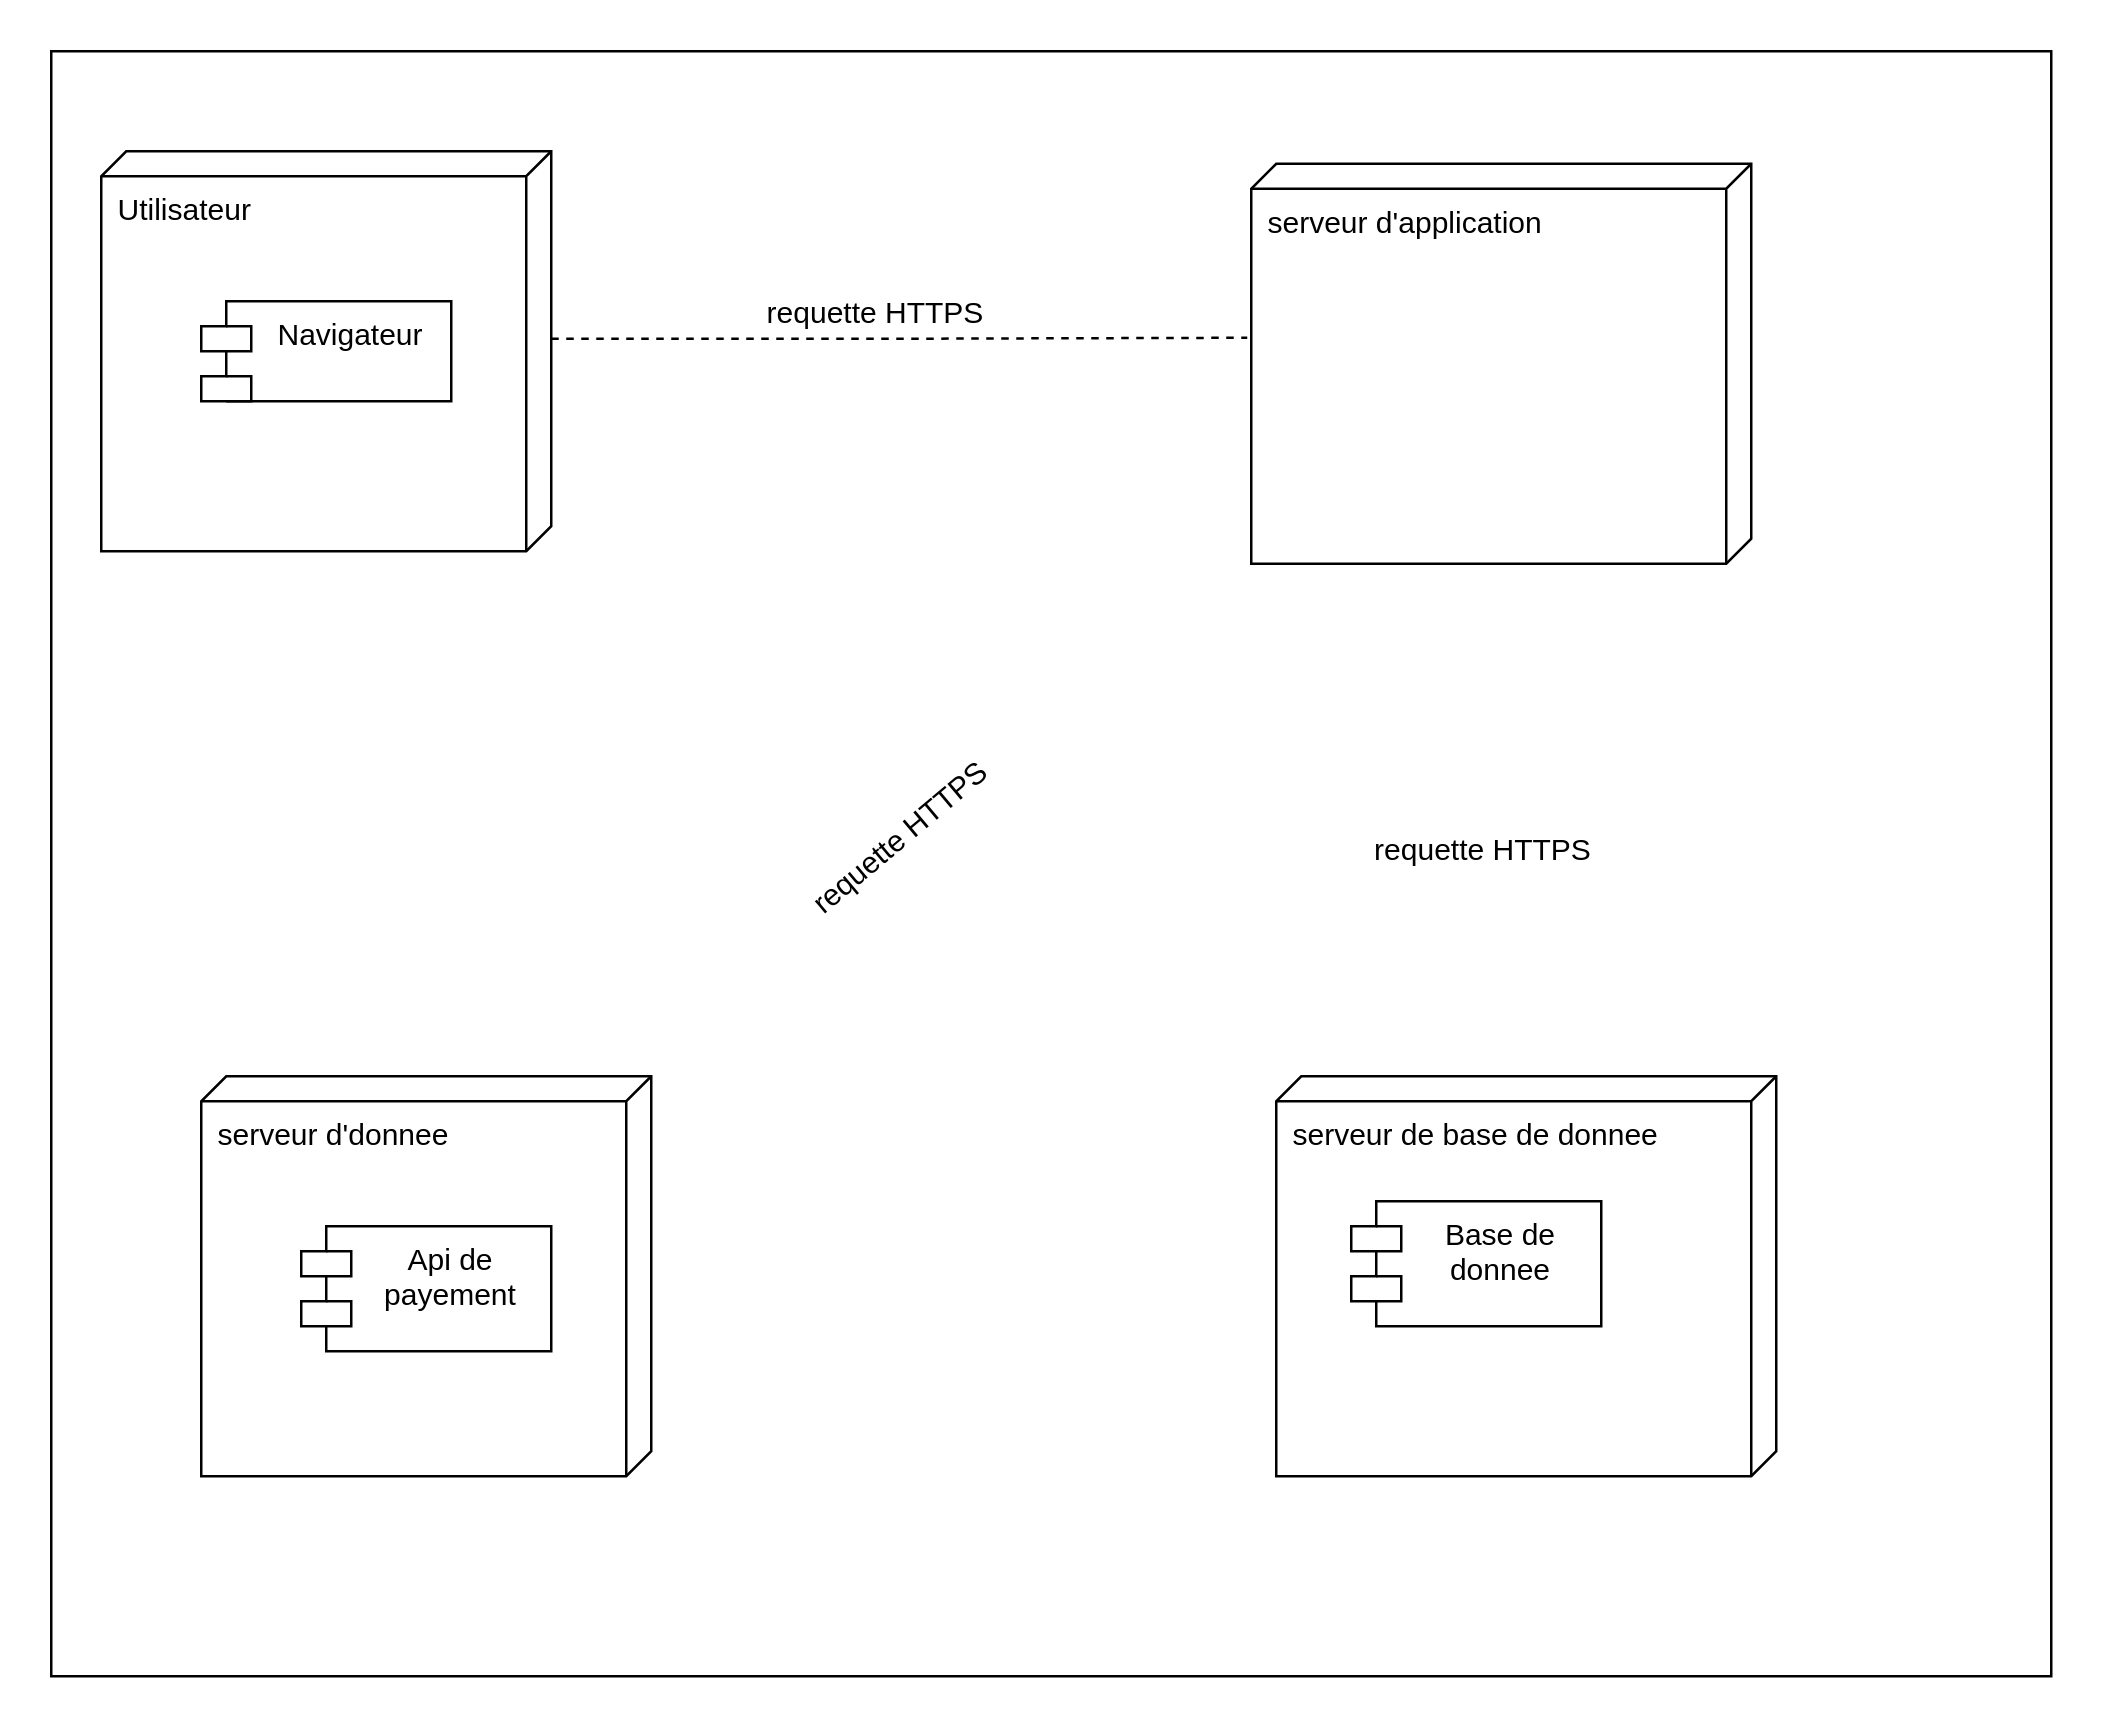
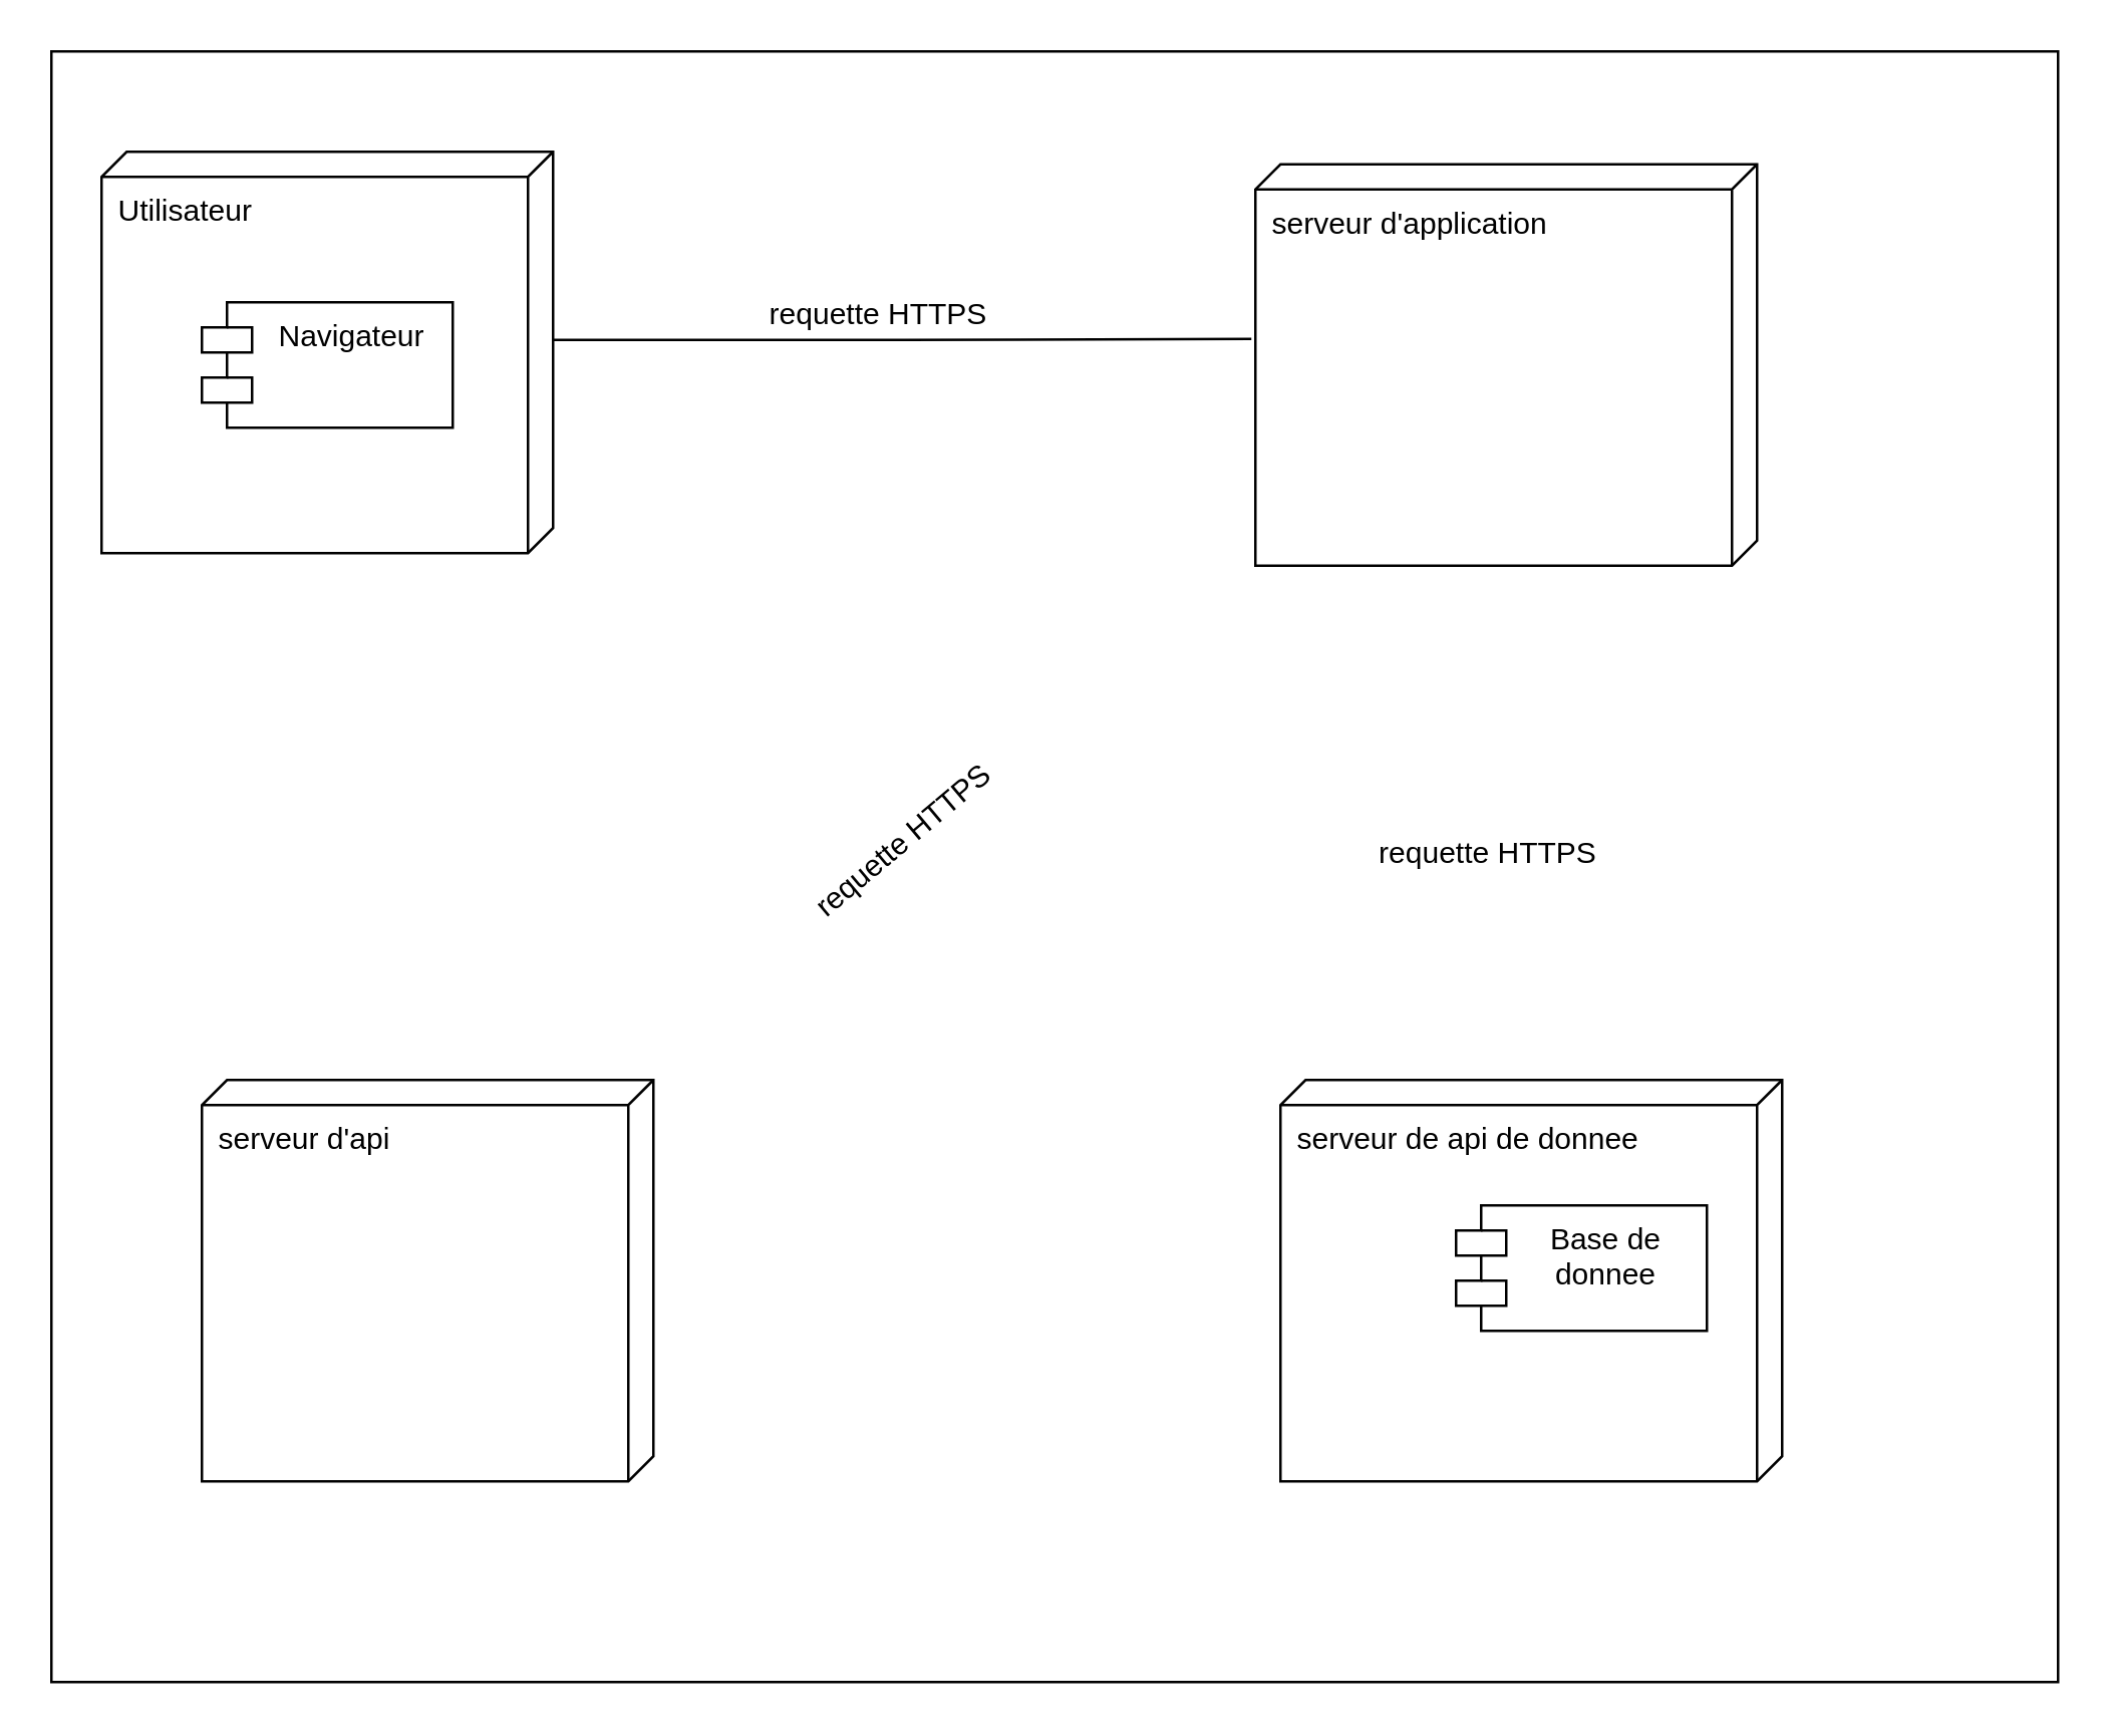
- <mxCell id="3" style="edgeStyle=orthogonalEdgeStyle;rounded=0;orthogonalLoop=1;jettySize=auto;html=1;exitX=0;exitY=0;exitDx=75;exitDy=0;exitPerimeter=0;entryX=0.435;entryY=1.008;entryDx=0;entryDy=0;entryPerimeter=0;endArrow=none;endFill=0;dashed=1;" edge="1" parent="1" source="4" target="5"><mxGeometry relative="1" as="geometry" /></mxCell>
+ <mxCell id="3" style="edgeStyle=orthogonalEdgeStyle;rounded=0;orthogonalLoop=1;jettySize=auto;html=1;exitX=0;exitY=0;exitDx=75;exitDy=0;exitPerimeter=0;entryX=0.435;entryY=1.008;entryDx=0;entryDy=0;entryPerimeter=0;endArrow=none;endFill=0;" edge="1" parent="1" source="4" target="5"><mxGeometry relative="1" as="geometry" /></mxCell>
- <mxCell id="6" value="Navigateur" style="shape=module;align=left;spacingLeft=20;align=center;verticalAlign=top;whiteSpace=wrap;html=1;" vertex="1" parent="1"><mxGeometry x="80" y="120" width="100" height="40" as="geometry" /></mxCell>
+ <mxCell id="6" value="Navigateur" style="shape=module;align=left;spacingLeft=20;align=center;verticalAlign=top;whiteSpace=wrap;html=1;" vertex="1" parent="1"><mxGeometry x="80" y="120" width="100" height="50" as="geometry" /></mxCell>
- <mxCell id="9" value="serveur d'donnee" style="verticalAlign=top;align=left;shape=cube;size=10;direction=south;fontStyle=0;html=1;boundedLbl=1;spacingLeft=5;whiteSpace=wrap;" vertex="1" parent="1"><mxGeometry x="80" y="430" width="180" height="160" as="geometry" /></mxCell>
+ <mxCell id="9" value="serveur d'api" style="verticalAlign=top;align=left;shape=cube;size=10;direction=south;fontStyle=0;html=1;boundedLbl=1;spacingLeft=5;whiteSpace=wrap;" vertex="1" parent="1"><mxGeometry x="80" y="430" width="180" height="160" as="geometry" /></mxCell>
- <mxCell id="7" value="serveur de base de donnee" style="verticalAlign=top;align=left;shape=cube;size=10;direction=south;fontStyle=0;html=1;boundedLbl=1;spacingLeft=5;whiteSpace=wrap;" vertex="1" parent="1"><mxGeometry x="510" y="430" width="200" height="160" as="geometry" /></mxCell>
+ <mxCell id="7" value="serveur de api de donnee" style="verticalAlign=top;align=left;shape=cube;size=10;direction=south;fontStyle=0;html=1;boundedLbl=1;spacingLeft=5;whiteSpace=wrap;" vertex="1" parent="1"><mxGeometry x="510" y="430" width="200" height="160" as="geometry" /></mxCell>
- <mxCell id="8" value="Base de donnee" style="shape=module;align=left;spacingLeft=20;align=center;verticalAlign=top;whiteSpace=wrap;html=1;" vertex="1" parent="1"><mxGeometry x="540" y="480" width="100" height="50" as="geometry" /></mxCell>
+ <mxCell id="8" value="Base de donnee" style="shape=module;align=left;spacingLeft=20;align=center;verticalAlign=top;whiteSpace=wrap;html=1;" vertex="1" parent="1"><mxGeometry x="580" y="480" width="100" height="50" as="geometry" /></mxCell>
- <mxCell id="10" value="Api de payement" style="shape=module;align=left;spacingLeft=20;align=center;verticalAlign=top;whiteSpace=wrap;html=1;" vertex="1" parent="1"><mxGeometry x="120" y="490" width="100" height="50" as="geometry" /></mxCell>
